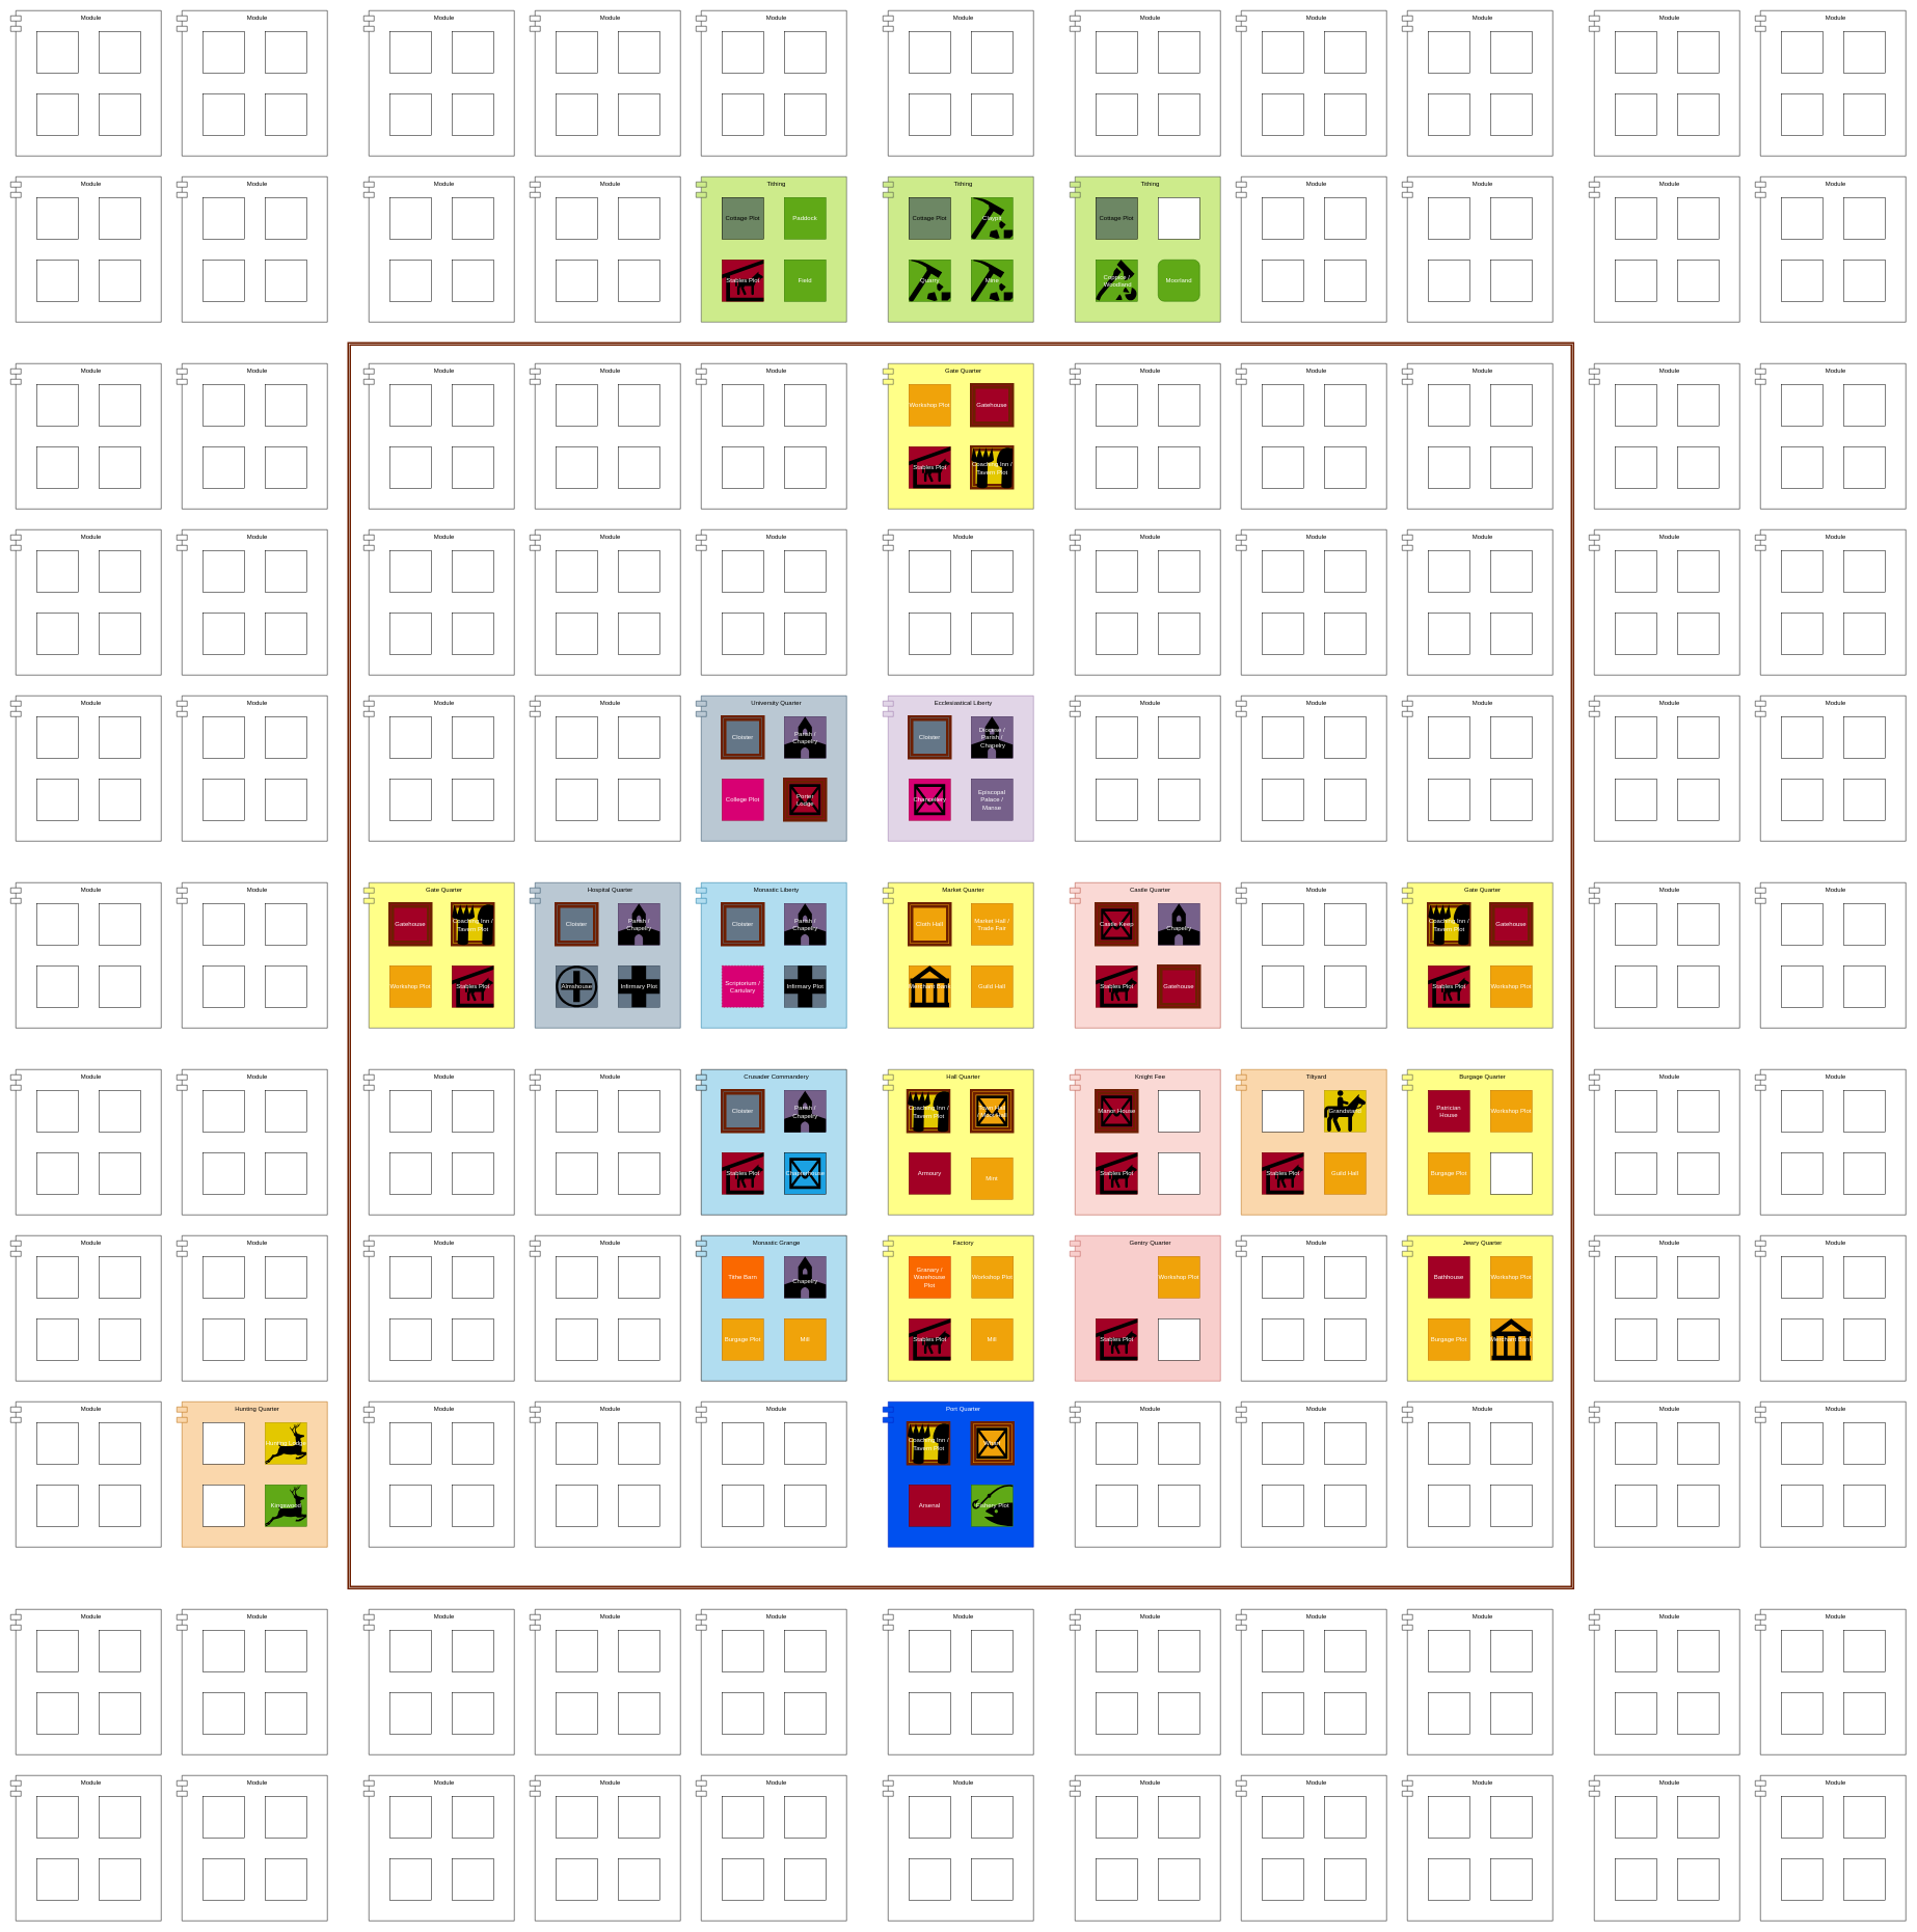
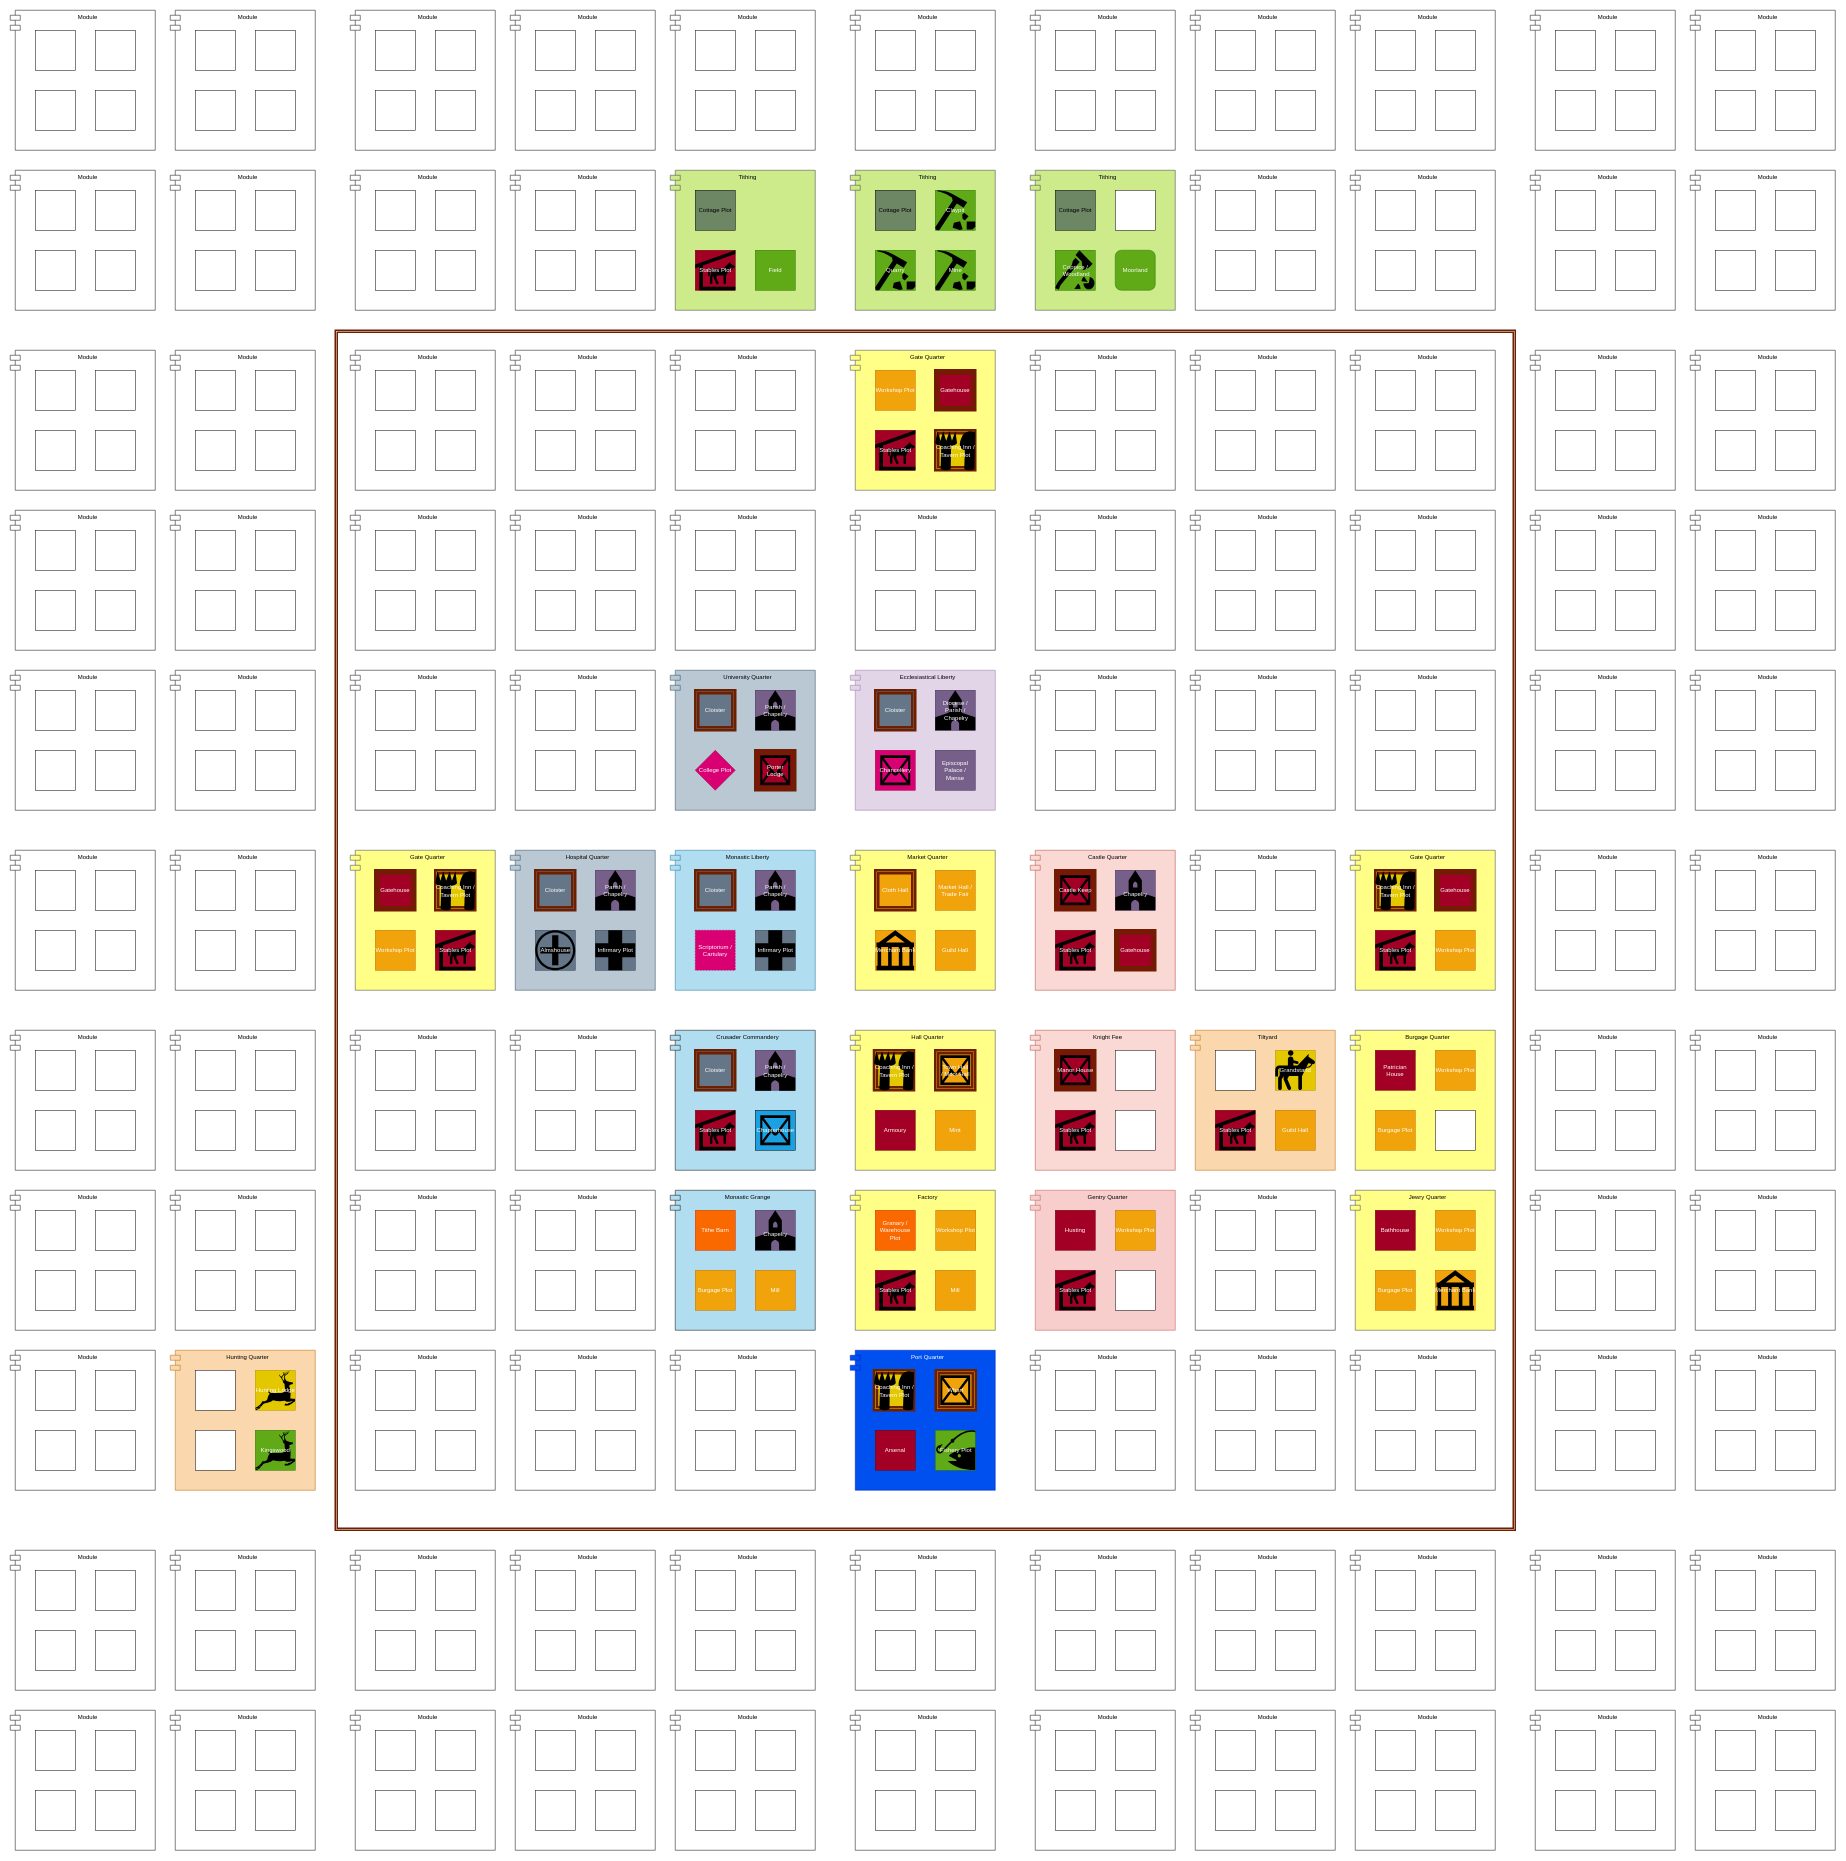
- <mxCell id="303" value="Paddock" style="rounded=0;whiteSpace=wrap;html=1;fontColor=#ffffff;fillColor=#60a917;strokeColor=#2D7600;" parent="1" vertex="1"><mxGeometry x="1510" y="380" width="80" height="80" as="geometry" /></mxCell>
- <mxCell id="45" value="College Plot" style="rounded=0;whiteSpace=wrap;html=1;fillColor=#d80073;strokeColor=#A50040;fontColor=#ffffff;" parent="1" vertex="1"><mxGeometry x="1390" y="1500" width="80" height="80" as="geometry" /></mxCell>
+ <mxCell id="45" value="College Plot" style="rhombus;whiteSpace=wrap;html=1;fillColor=#d80073;strokeColor=#A50040;fontColor=#ffffff;" parent="1" vertex="1"><mxGeometry x="1390" y="1500" width="80" height="80" as="geometry" /></mxCell>
- <mxCell id="71" value="Mint" style="rounded=0;whiteSpace=wrap;html=1;fillColor=#f0a30a;strokeColor=#BD7000;fontColor=#ffffff;" parent="1" vertex="1"><mxGeometry x="1870" y="2230" width="80" height="80" as="geometry" /></mxCell>
+ <mxCell id="71" value="Mint" style="rounded=0;whiteSpace=wrap;html=1;fillColor=#f0a30a;strokeColor=#BD7000;fontColor=#ffffff;" parent="1" vertex="1"><mxGeometry x="1870" y="2220" width="80" height="80" as="geometry" /></mxCell>
+ <mxCell id="173" value="Husting" style="rounded=0;whiteSpace=wrap;html=1;fillColor=#a20025;strokeColor=#6F0000;fontColor=#ffffff;" parent="1" vertex="1"><mxGeometry x="2110" y="2420" width="80" height="80" as="geometry" /></mxCell>
